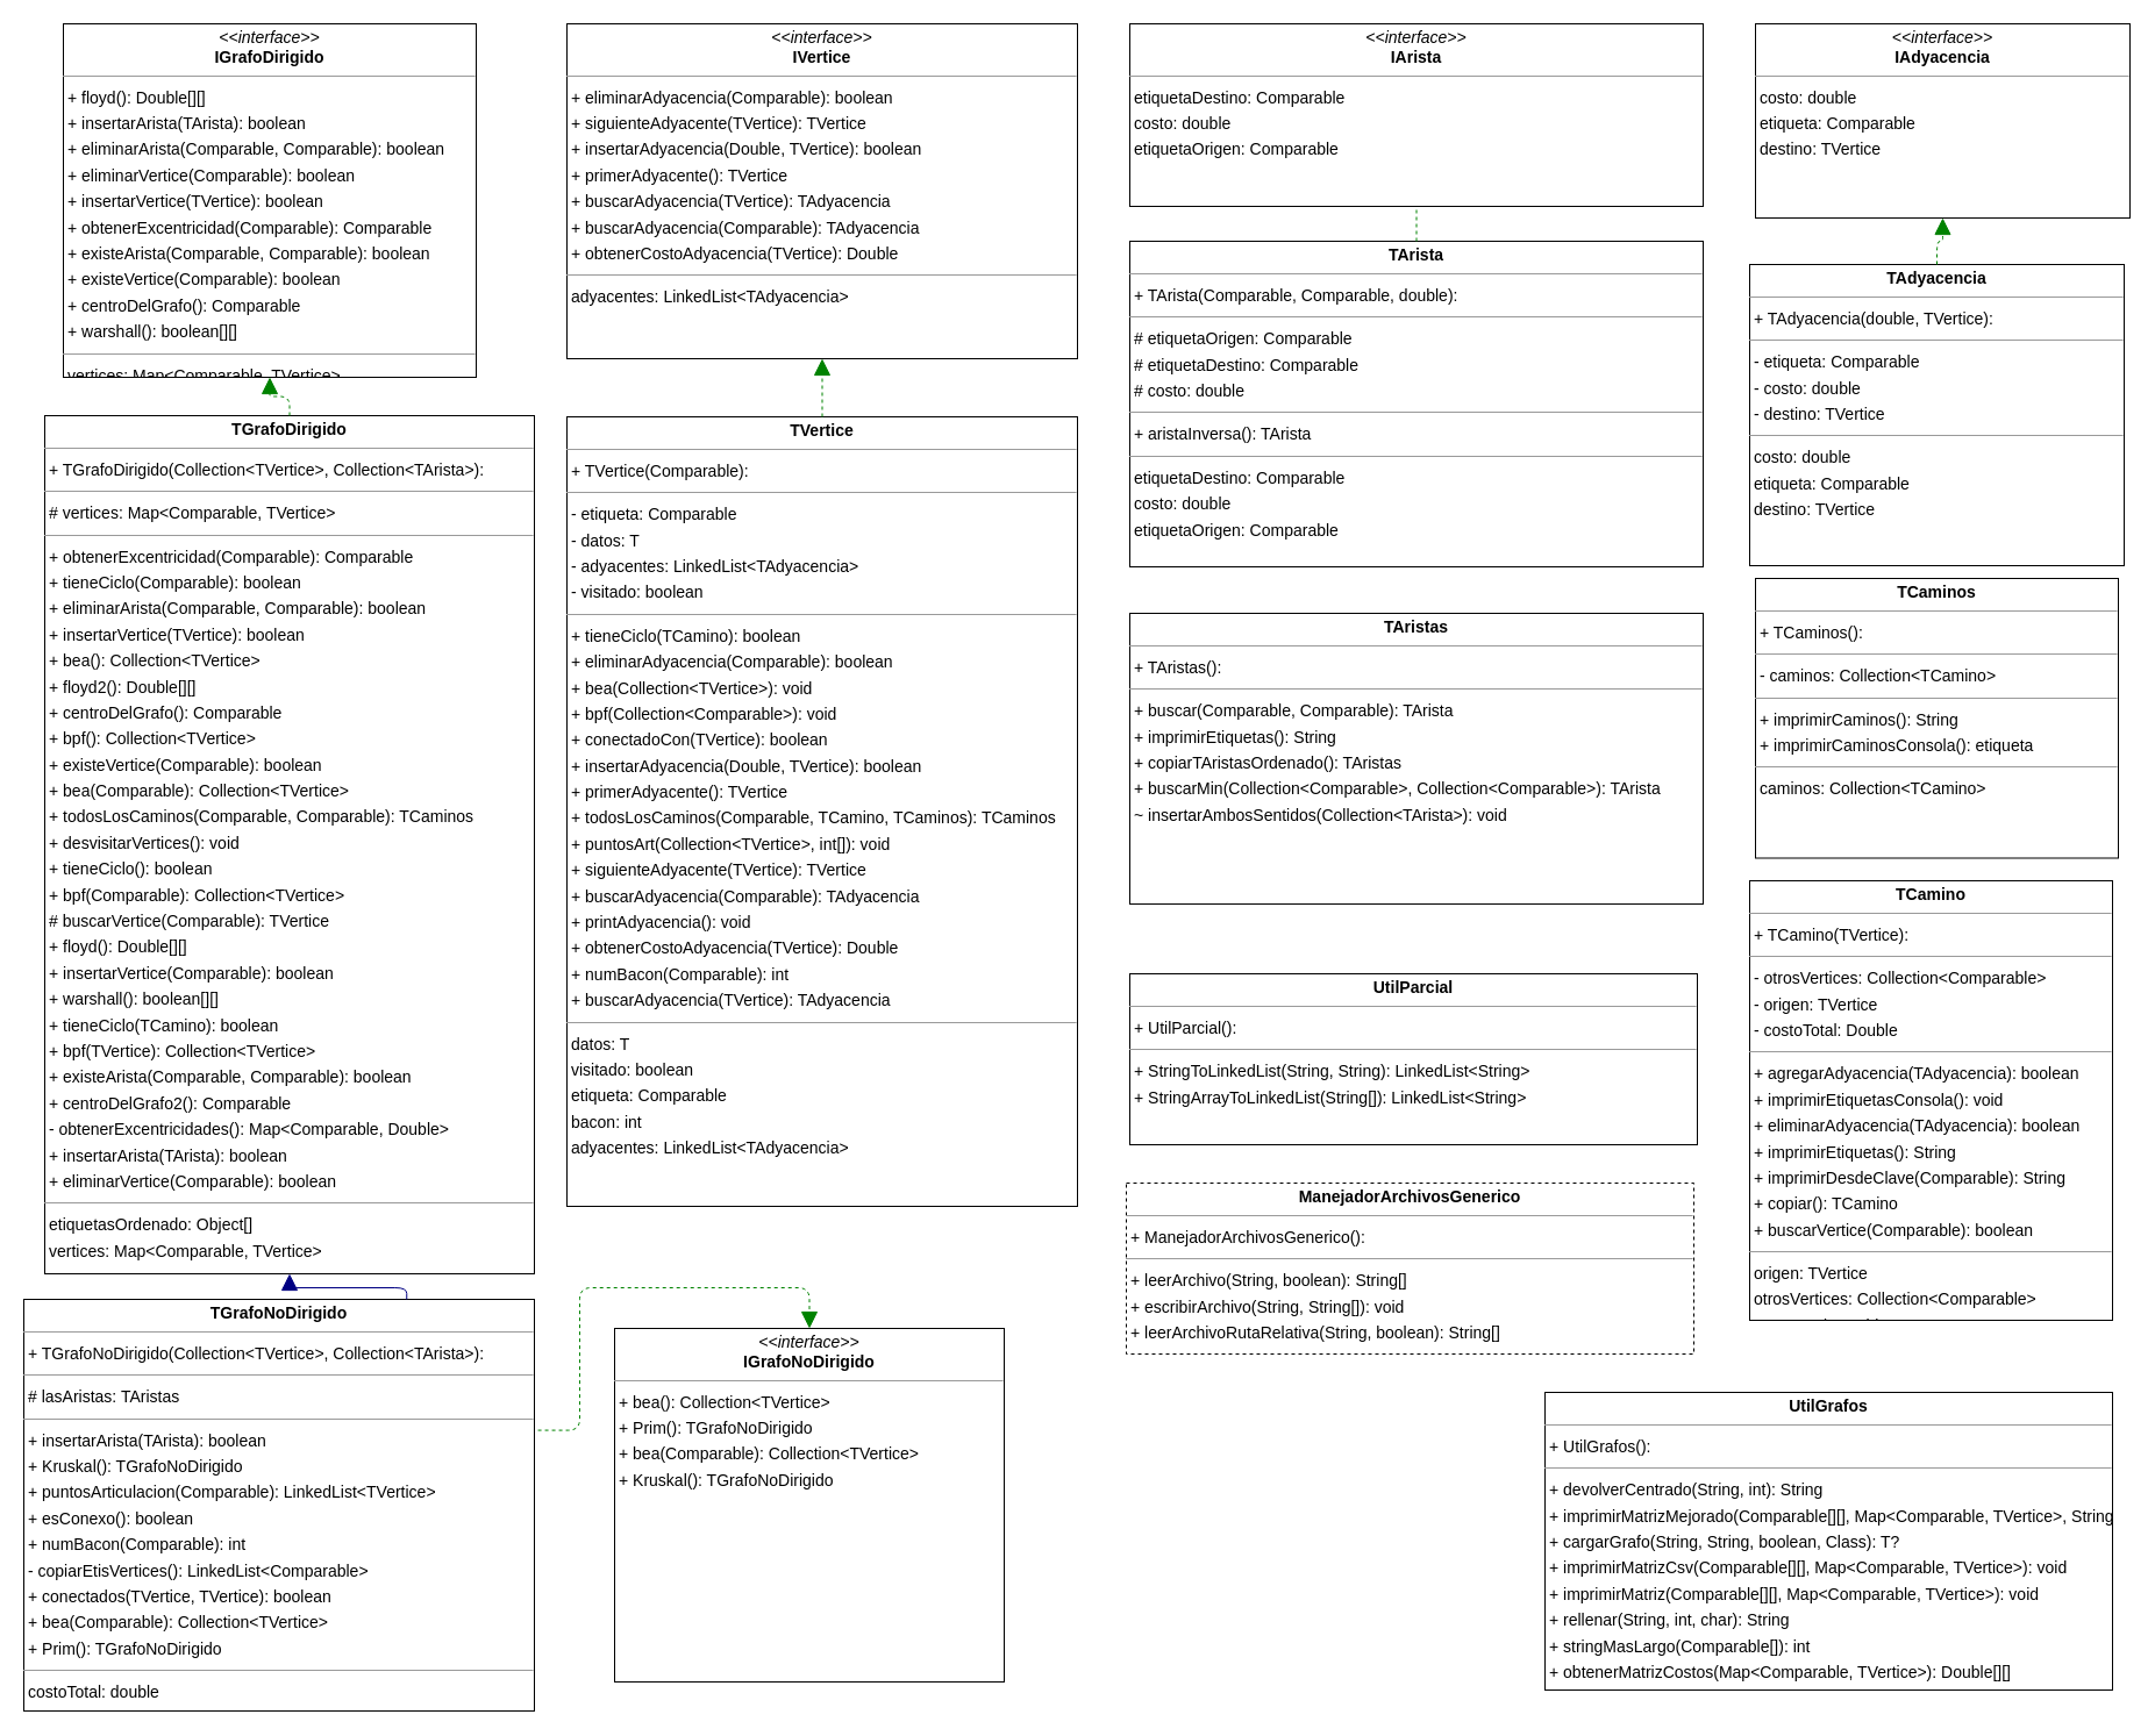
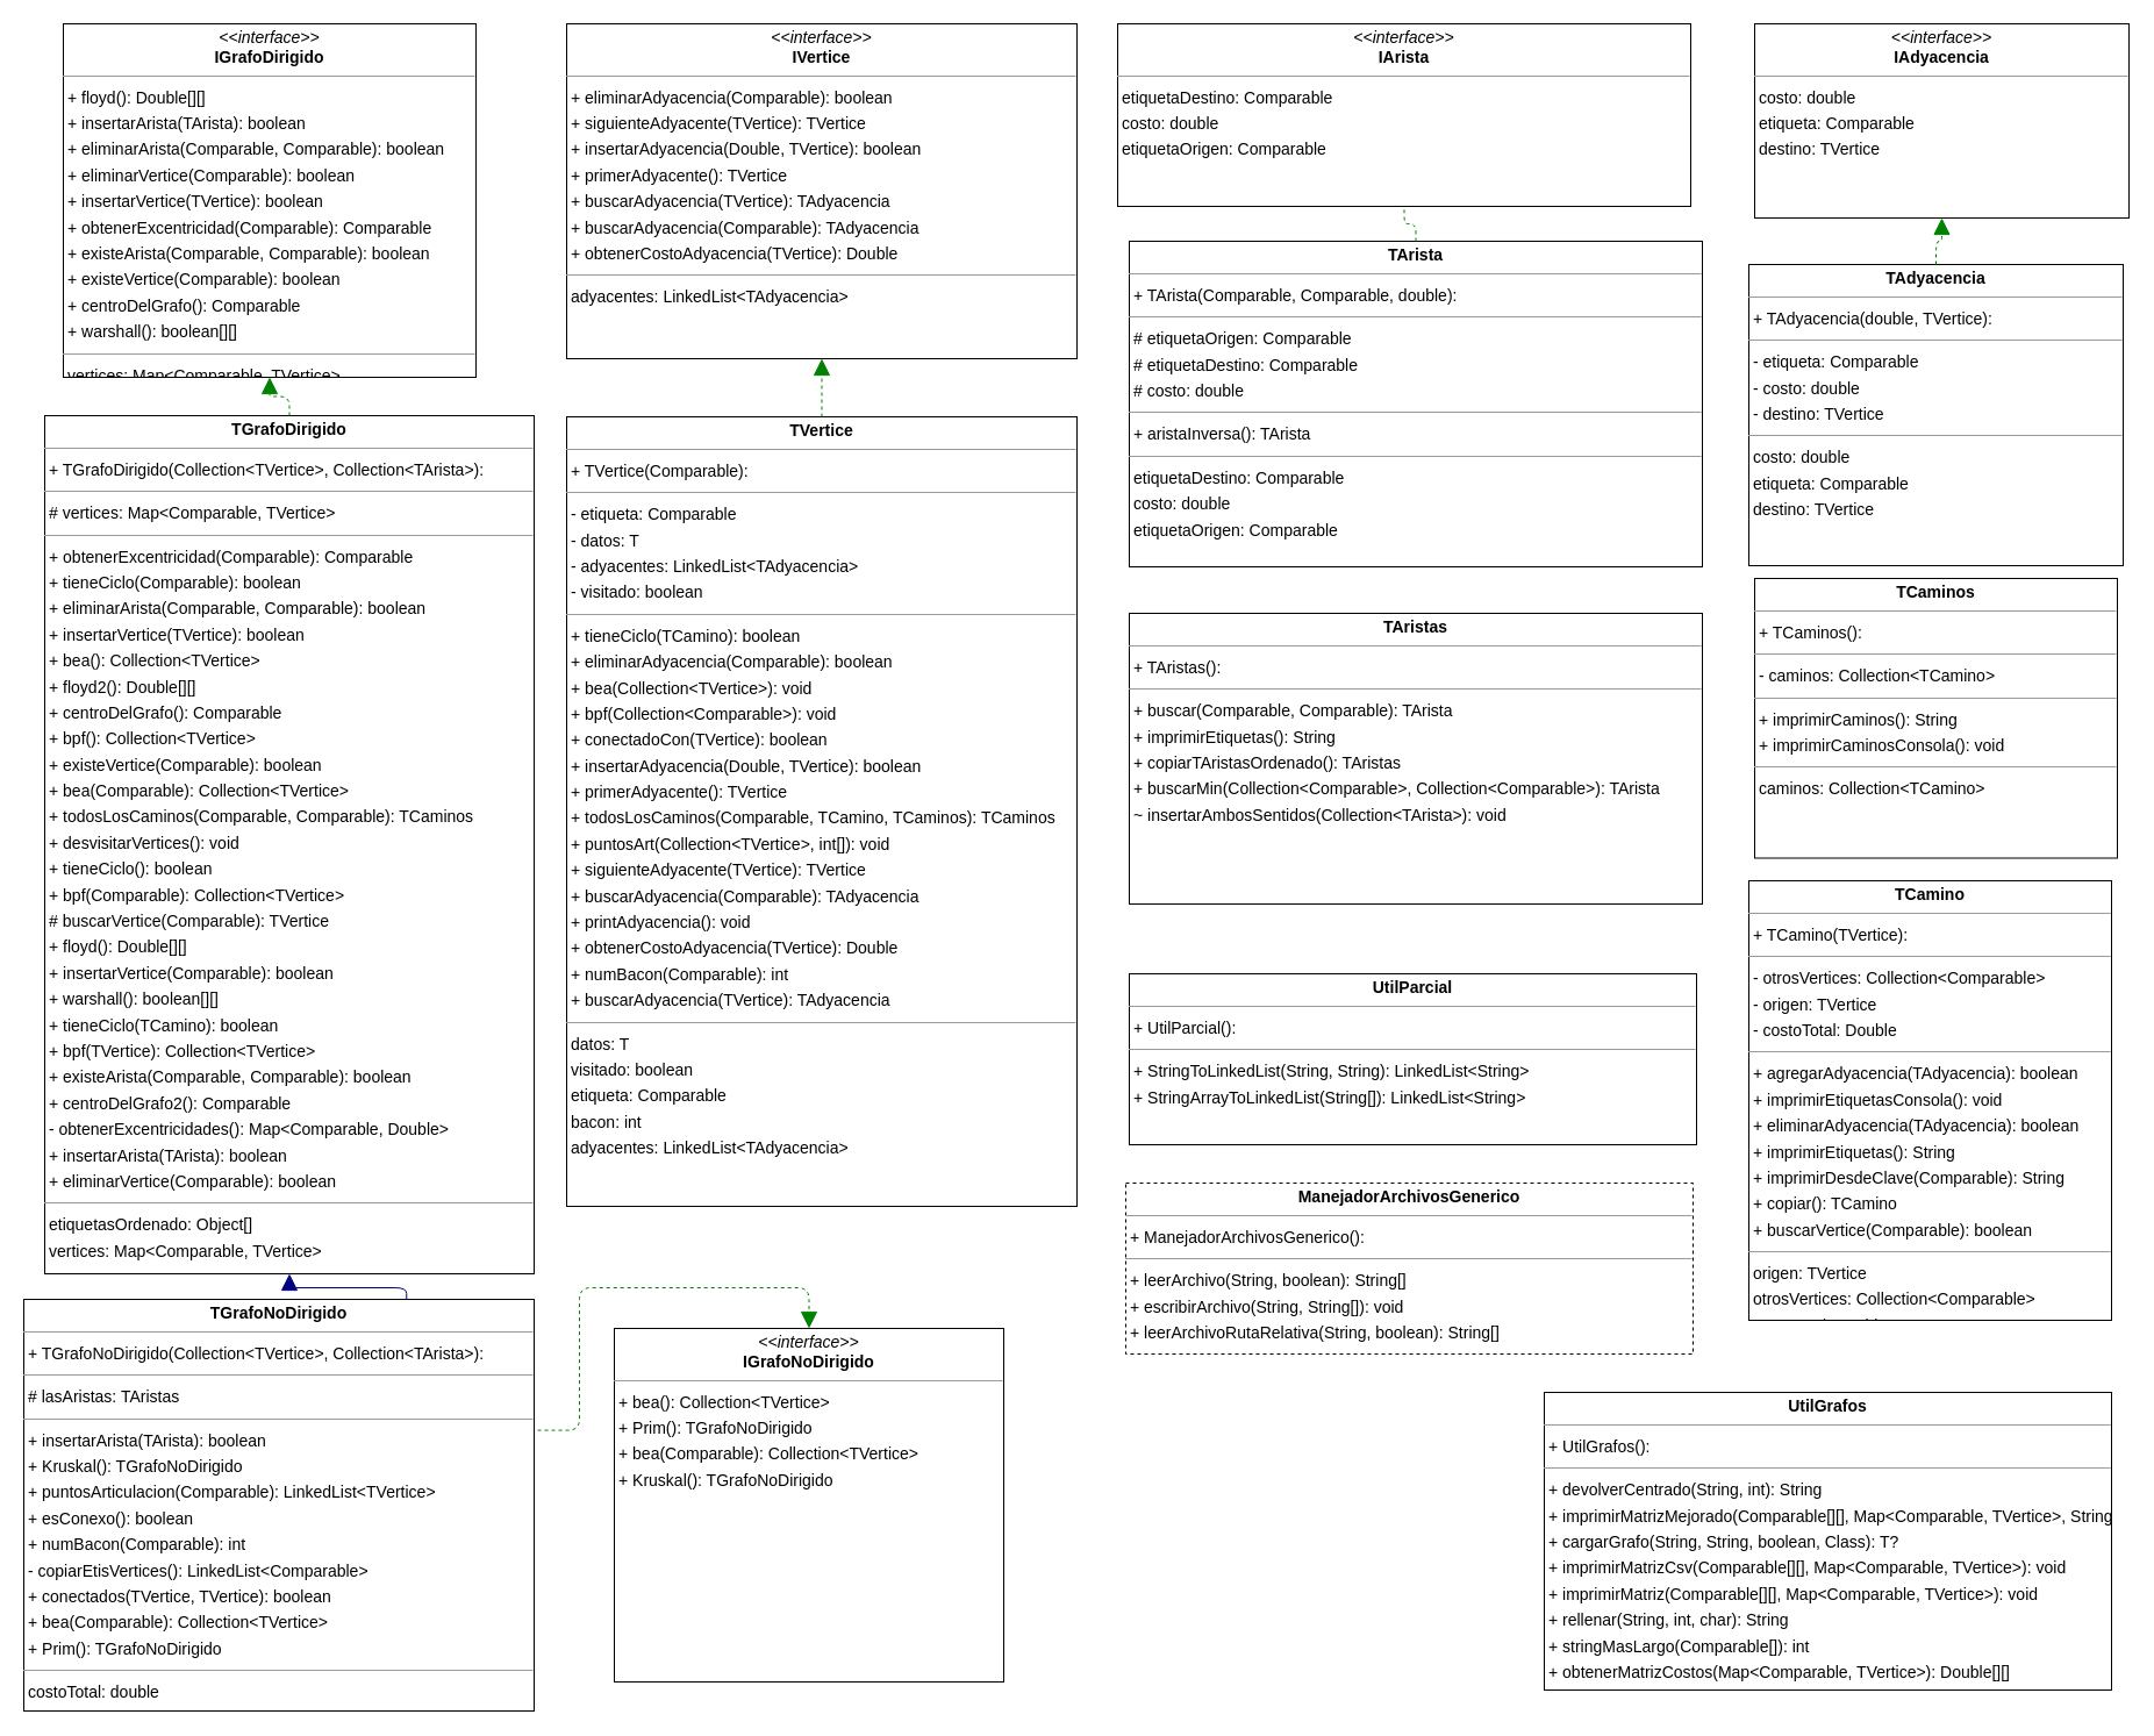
- <mxCell id="3" value="&lt;p style=&quot;margin:0px;margin-top:4px;text-align:center;&quot;&gt;&lt;i&gt;&amp;lt;&amp;lt;interface&amp;gt;&amp;gt;&lt;/i&gt;&lt;br/&gt;&lt;b&gt;IArista&lt;/b&gt;&lt;/p&gt;&lt;hr size=&quot;1&quot;/&gt;&lt;p style=&quot;margin:0 0 0 4px;line-height:1.6;&quot;&gt; etiquetaDestino: Comparable&lt;br/&gt; costo: double&lt;br/&gt; etiquetaOrigen: Comparable&lt;/p&gt;" style="verticalAlign=top;align=left;overflow=fill;fontSize=14;fontFamily=Helvetica;html=1;rounded=0;shadow=0;comic=0;labelBackgroundColor=none;strokeWidth=1;" parent="1" vertex="1"><mxGeometry x="971" y="20" width="493" height="157" as="geometry" /></mxCell>
+ <mxCell id="3" value="&lt;p style=&quot;margin:0px;margin-top:4px;text-align:center;&quot;&gt;&lt;i&gt;&amp;lt;&amp;lt;interface&amp;gt;&amp;gt;&lt;/i&gt;&lt;br/&gt;&lt;b&gt;IArista&lt;/b&gt;&lt;/p&gt;&lt;hr size=&quot;1&quot;/&gt;&lt;p style=&quot;margin:0 0 0 4px;line-height:1.6;&quot;&gt; etiquetaDestino: Comparable&lt;br/&gt; costo: double&lt;br/&gt; etiquetaOrigen: Comparable&lt;/p&gt;" style="verticalAlign=top;align=left;overflow=fill;fontSize=14;fontFamily=Helvetica;html=1;rounded=0;shadow=0;comic=0;labelBackgroundColor=none;strokeWidth=1;" parent="1" vertex="1"><mxGeometry x="961" y="20" width="493" height="157" as="geometry" /></mxCell>
- <mxCell id="12" value="&lt;p style=&quot;margin:0px;margin-top:4px;text-align:center;&quot;&gt;&lt;b&gt;TCaminos&lt;/b&gt;&lt;/p&gt;&lt;hr size=&quot;1&quot;/&gt;&lt;p style=&quot;margin:0 0 0 4px;line-height:1.6;&quot;&gt;+ TCaminos(): &lt;/p&gt;&lt;hr size=&quot;1&quot;/&gt;&lt;p style=&quot;margin:0 0 0 4px;line-height:1.6;&quot;&gt;- caminos: Collection&amp;lt;TCamino&amp;gt;&lt;/p&gt;&lt;hr size=&quot;1&quot;/&gt;&lt;p style=&quot;margin:0 0 0 4px;line-height:1.6;&quot;&gt;+ imprimirCaminos(): String&lt;br/&gt;+ imprimirCaminosConsola(): etiqueta&lt;/p&gt;&lt;hr size=&quot;1&quot;/&gt;&lt;p style=&quot;margin:0 0 0 4px;line-height:1.6;&quot;&gt; caminos: Collection&amp;lt;TCamino&amp;gt;&lt;/p&gt;" style="verticalAlign=top;align=left;overflow=fill;fontSize=14;fontFamily=Helvetica;html=1;rounded=0;shadow=0;comic=0;labelBackgroundColor=none;strokeWidth=1;" parent="1" vertex="1"><mxGeometry x="1509" y="497" width="312" height="240.5" as="geometry" /></mxCell>
+ <mxCell id="12" value="&lt;p style=&quot;margin:0px;margin-top:4px;text-align:center;&quot;&gt;&lt;b&gt;TCaminos&lt;/b&gt;&lt;/p&gt;&lt;hr size=&quot;1&quot;/&gt;&lt;p style=&quot;margin:0 0 0 4px;line-height:1.6;&quot;&gt;+ TCaminos(): &lt;/p&gt;&lt;hr size=&quot;1&quot;/&gt;&lt;p style=&quot;margin:0 0 0 4px;line-height:1.6;&quot;&gt;- caminos: Collection&amp;lt;TCamino&amp;gt;&lt;/p&gt;&lt;hr size=&quot;1&quot;/&gt;&lt;p style=&quot;margin:0 0 0 4px;line-height:1.6;&quot;&gt;+ imprimirCaminos(): String&lt;br/&gt;+ imprimirCaminosConsola(): void&lt;/p&gt;&lt;hr size=&quot;1&quot;/&gt;&lt;p style=&quot;margin:0 0 0 4px;line-height:1.6;&quot;&gt; caminos: Collection&amp;lt;TCamino&amp;gt;&lt;/p&gt;" style="verticalAlign=top;align=left;overflow=fill;fontSize=14;fontFamily=Helvetica;html=1;rounded=0;shadow=0;comic=0;labelBackgroundColor=none;strokeWidth=1;" parent="1" vertex="1"><mxGeometry x="1509" y="497" width="312" height="240.5" as="geometry" /></mxCell>
